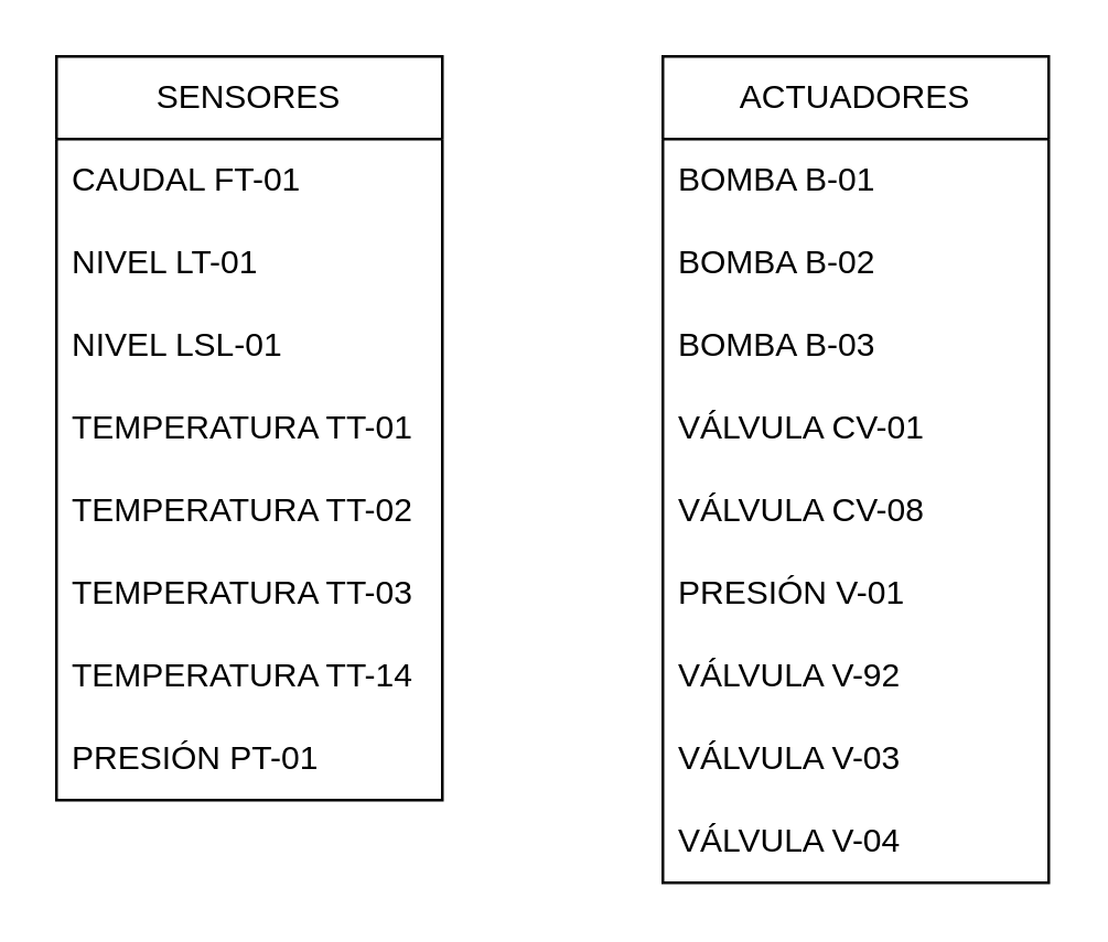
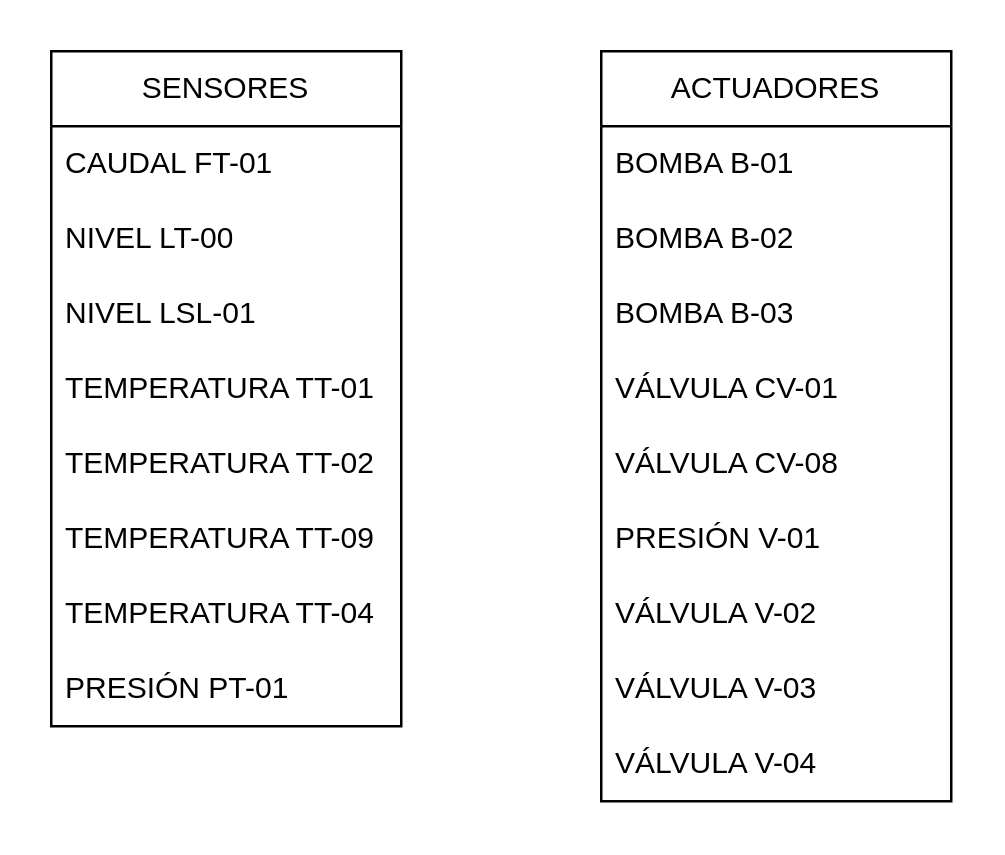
- <mxCell id="4" value="NIVEL LT-01" style="text;strokeColor=none;fillColor=none;align=left;verticalAlign=middle;spacingLeft=4;spacingRight=4;overflow=hidden;points=[[0,0.5],[1,0.5]];portConstraint=eastwest;rotatable=0;whiteSpace=wrap;html=1;" vertex="1" parent="2"><mxGeometry y="60" width="140" height="30" as="geometry" /></mxCell>
+ <mxCell id="4" value="NIVEL LT-00" style="text;strokeColor=none;fillColor=none;align=left;verticalAlign=middle;spacingLeft=4;spacingRight=4;overflow=hidden;points=[[0,0.5],[1,0.5]];portConstraint=eastwest;rotatable=0;whiteSpace=wrap;html=1;" vertex="1" parent="2"><mxGeometry y="60" width="140" height="30" as="geometry" /></mxCell>
- <mxCell id="8" value="TEMPERATURA TT-03" style="text;strokeColor=none;fillColor=none;align=left;verticalAlign=middle;spacingLeft=4;spacingRight=4;overflow=hidden;points=[[0,0.5],[1,0.5]];portConstraint=eastwest;rotatable=0;whiteSpace=wrap;html=1;" vertex="1" parent="2"><mxGeometry y="180" width="140" height="30" as="geometry" /></mxCell>
+ <mxCell id="8" value="TEMPERATURA TT-09" style="text;strokeColor=none;fillColor=none;align=left;verticalAlign=middle;spacingLeft=4;spacingRight=4;overflow=hidden;points=[[0,0.5],[1,0.5]];portConstraint=eastwest;rotatable=0;whiteSpace=wrap;html=1;" vertex="1" parent="2"><mxGeometry y="180" width="140" height="30" as="geometry" /></mxCell>
- <mxCell id="9" value="TEMPERATURA TT-14" style="text;strokeColor=none;fillColor=none;align=left;verticalAlign=middle;spacingLeft=4;spacingRight=4;overflow=hidden;points=[[0,0.5],[1,0.5]];portConstraint=eastwest;rotatable=0;whiteSpace=wrap;html=1;" vertex="1" parent="2"><mxGeometry y="210" width="140" height="30" as="geometry" /></mxCell>
+ <mxCell id="9" value="TEMPERATURA TT-04" style="text;strokeColor=none;fillColor=none;align=left;verticalAlign=middle;spacingLeft=4;spacingRight=4;overflow=hidden;points=[[0,0.5],[1,0.5]];portConstraint=eastwest;rotatable=0;whiteSpace=wrap;html=1;" vertex="1" parent="2"><mxGeometry y="210" width="140" height="30" as="geometry" /></mxCell>
- <mxCell id="18" value="VÁLVULA V-92" style="text;strokeColor=none;fillColor=none;align=left;verticalAlign=middle;spacingLeft=4;spacingRight=4;overflow=hidden;points=[[0,0.5],[1,0.5]];portConstraint=eastwest;rotatable=0;whiteSpace=wrap;html=1;" vertex="1" parent="11"><mxGeometry y="210" width="140" height="30" as="geometry" /></mxCell>
+ <mxCell id="18" value="VÁLVULA V-02" style="text;strokeColor=none;fillColor=none;align=left;verticalAlign=middle;spacingLeft=4;spacingRight=4;overflow=hidden;points=[[0,0.5],[1,0.5]];portConstraint=eastwest;rotatable=0;whiteSpace=wrap;html=1;" vertex="1" parent="11"><mxGeometry y="210" width="140" height="30" as="geometry" /></mxCell>
